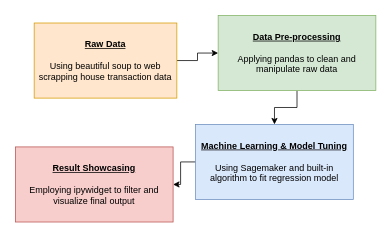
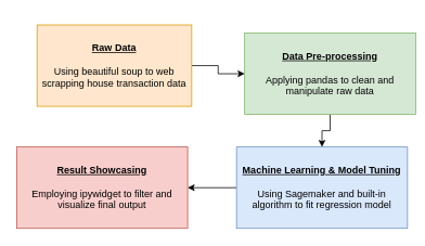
- <mxCell id="5" value="&lt;div&gt;&lt;u&gt;&lt;b&gt;Data Pre-processing&lt;br&gt;&lt;/b&gt;&lt;/u&gt;&lt;/div&gt;&lt;div&gt;&lt;u&gt;&lt;b&gt;&lt;br&gt;&lt;/b&gt;&lt;/u&gt;&lt;/div&gt;Applying pandas to clean and manipulate raw data" style="rounded=0;whiteSpace=wrap;html=1;fillColor=#d5e8d4;strokeColor=#82b366;" vertex="1" parent="1"><mxGeometry x="290" y="20" width="210" height="100" as="geometry" /></mxCell>
+ <mxCell id="5" value="&lt;div&gt;&lt;u&gt;&lt;b&gt;Data Pre-processing&lt;br&gt;&lt;/b&gt;&lt;/u&gt;&lt;/div&gt;&lt;div&gt;&lt;u&gt;&lt;b&gt;&lt;br&gt;&lt;/b&gt;&lt;/u&gt;&lt;/div&gt;Applying pandas to clean and manipulate raw data" style="rounded=0;whiteSpace=wrap;html=1;fillColor=#d5e8d4;strokeColor=#82b366;" vertex="1" parent="1"><mxGeometry x="300" y="40" width="210" height="100" as="geometry" /></mxCell>
- <mxCell id="7" value="&lt;div&gt;&lt;u&gt;&lt;b&gt;Machine Learning &amp;amp; Model Tuning&lt;br&gt;&lt;/b&gt;&lt;/u&gt;&lt;/div&gt;&lt;div&gt;&lt;u&gt;&lt;b&gt;&lt;br&gt;&lt;/b&gt;&lt;/u&gt;&lt;/div&gt;Using Sagemaker and built-in algorithm to fit regression model" style="rounded=0;whiteSpace=wrap;html=1;fillColor=#dae8fc;strokeColor=#6c8ebf;" vertex="1" parent="1"><mxGeometry x="260" y="165" width="210" height="100" as="geometry" /></mxCell>
+ <mxCell id="7" value="&lt;div&gt;&lt;u&gt;&lt;b&gt;Machine Learning &amp;amp; Model Tuning&lt;br&gt;&lt;/b&gt;&lt;/u&gt;&lt;/div&gt;&lt;div&gt;&lt;u&gt;&lt;b&gt;&lt;br&gt;&lt;/b&gt;&lt;/u&gt;&lt;/div&gt;Using Sagemaker and built-in algorithm to fit regression model" style="rounded=0;whiteSpace=wrap;html=1;fillColor=#dae8fc;strokeColor=#6c8ebf;" vertex="1" parent="1"><mxGeometry x="290" y="180" width="210" height="100" as="geometry" /></mxCell>
- <mxCell id="8" value="&lt;div&gt;&lt;u&gt;&lt;b&gt;Result Showcasing&lt;br&gt;&lt;/b&gt;&lt;/u&gt;&lt;/div&gt;&lt;div&gt;&lt;u&gt;&lt;b&gt;&lt;br&gt;&lt;/b&gt;&lt;/u&gt;&lt;/div&gt;Employing ipywidget to filter and visualize final output" style="rounded=0;whiteSpace=wrap;html=1;fillColor=#f8cecc;strokeColor=#b85450;" vertex="1" parent="1"><mxGeometry x="20" y="195" width="210" height="100" as="geometry" /></mxCell>
+ <mxCell id="8" value="&lt;div&gt;&lt;u&gt;&lt;b&gt;Result Showcasing&lt;br&gt;&lt;/b&gt;&lt;/u&gt;&lt;/div&gt;&lt;div&gt;&lt;u&gt;&lt;b&gt;&lt;br&gt;&lt;/b&gt;&lt;/u&gt;&lt;/div&gt;Employing ipywidget to filter and visualize final output" style="rounded=0;whiteSpace=wrap;html=1;fillColor=#f8cecc;strokeColor=#b85450;" vertex="1" parent="1"><mxGeometry x="20" y="180" width="210" height="100" as="geometry" /></mxCell>
